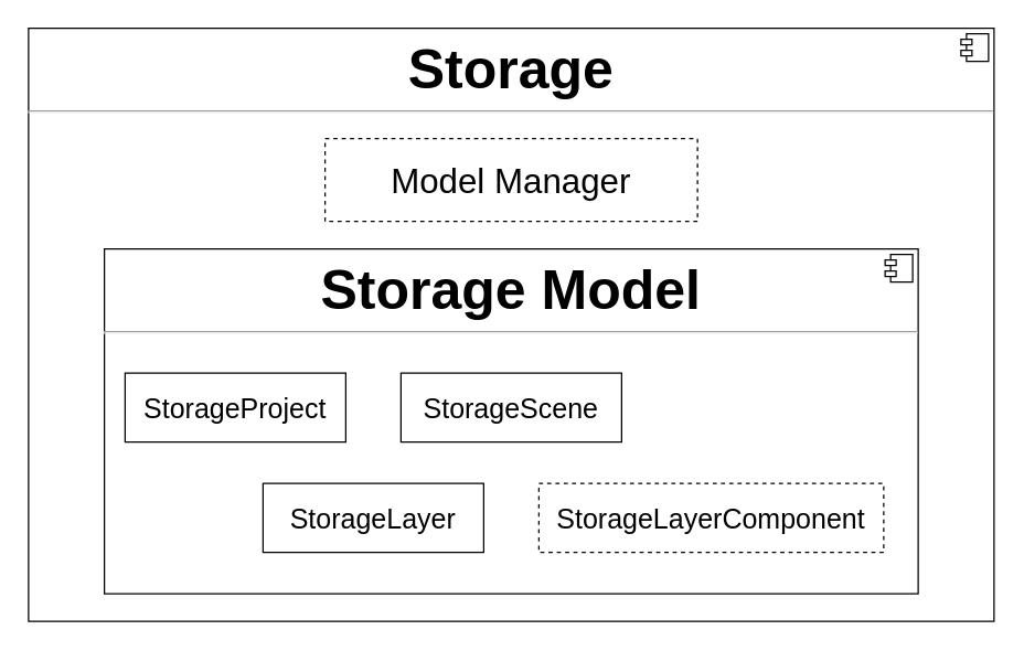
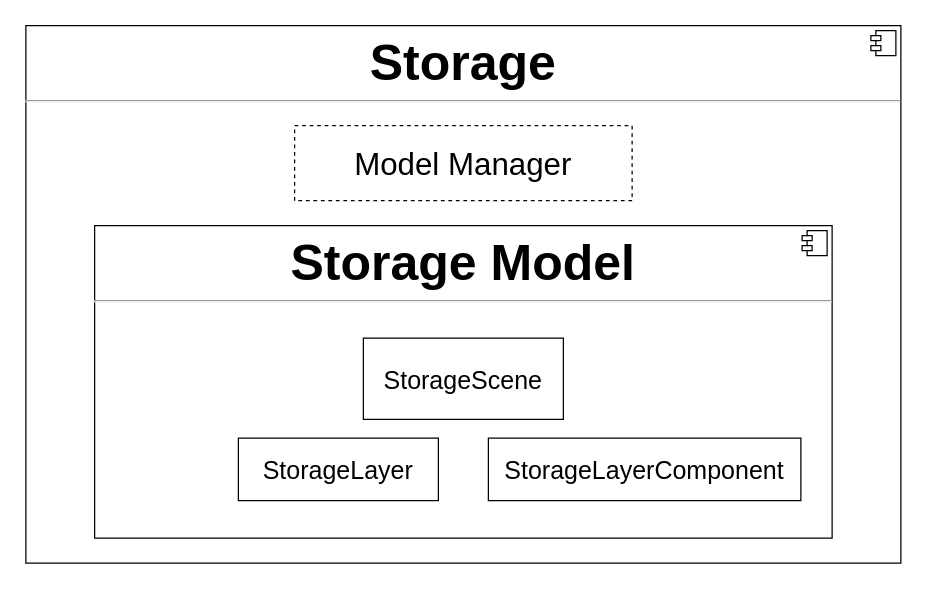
- <mxCell id="7" value="&lt;font style=&quot;font-size: 20px&quot;&gt;StorageProject&lt;/font&gt;" style="rounded=0;whiteSpace=wrap;html=1;" vertex="1" parent="1"><mxGeometry x="90" y="270" width="160" height="50" as="geometry" /></mxCell>
- <mxCell id="8" value="&lt;font style=&quot;font-size: 20px&quot;&gt;StorageScene&lt;/font&gt;" style="rounded=0;whiteSpace=wrap;html=1;" vertex="1" parent="1"><mxGeometry x="290" y="270" width="160" height="50" as="geometry" /></mxCell>
+ <mxCell id="8" value="&lt;font style=&quot;font-size: 20px&quot;&gt;StorageScene&lt;/font&gt;" style="rounded=0;whiteSpace=wrap;html=1;" vertex="1" parent="1"><mxGeometry x="290" y="270" width="160" height="65" as="geometry" /></mxCell>
- <mxCell id="10" value="&lt;font style=&quot;font-size: 20px&quot;&gt;StorageLayerComponent&lt;/font&gt;" style="rounded=0;whiteSpace=wrap;html=1;dashed=1;" vertex="1" parent="1"><mxGeometry x="390" y="350" width="250" height="50" as="geometry" /></mxCell>
+ <mxCell id="10" value="&lt;font style=&quot;font-size: 20px&quot;&gt;StorageLayerComponent&lt;/font&gt;" style="rounded=0;whiteSpace=wrap;html=1;" vertex="1" parent="1"><mxGeometry x="390" y="350" width="250" height="50" as="geometry" /></mxCell>
